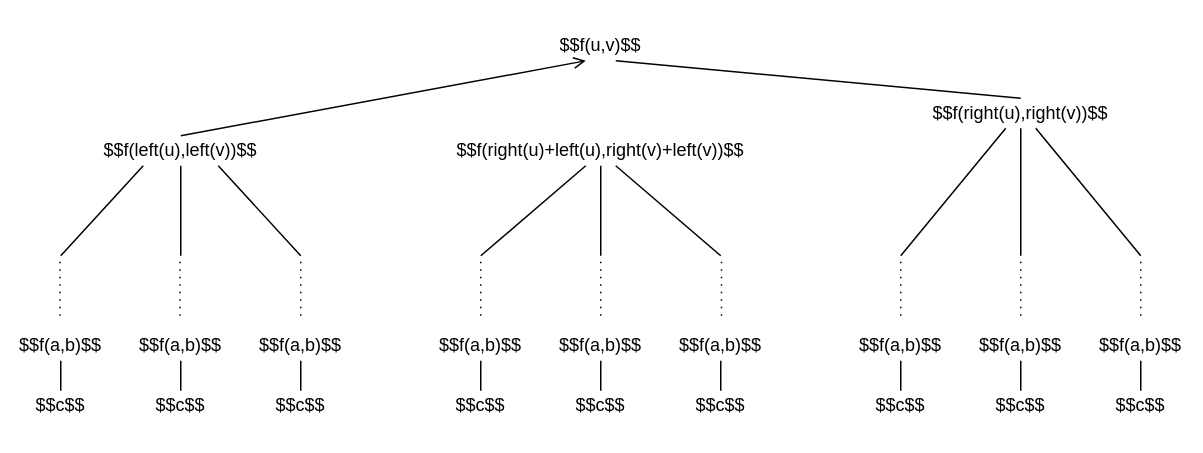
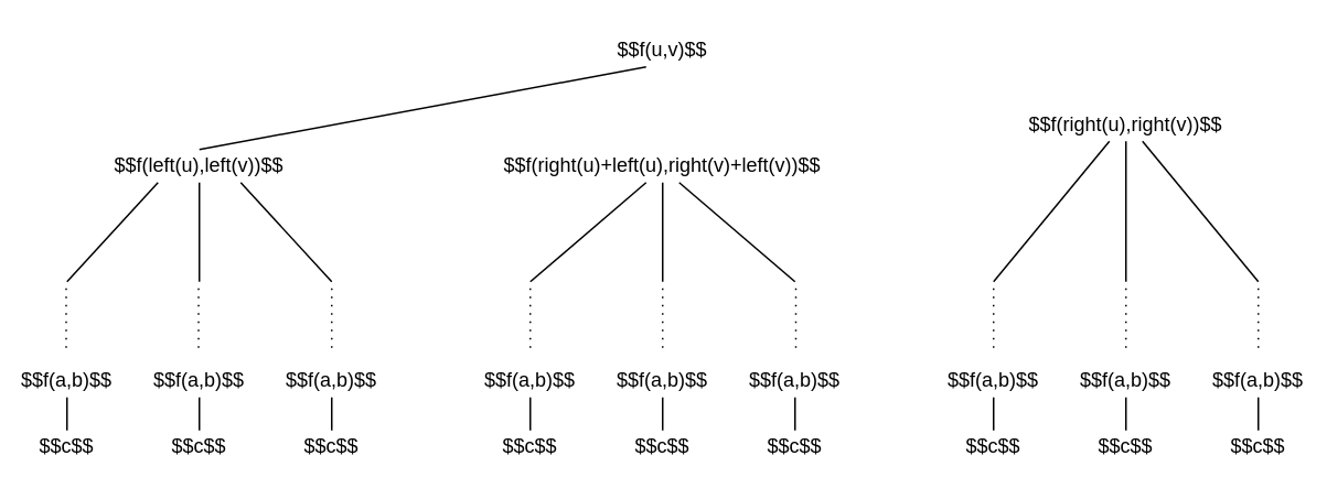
- <mxCell id="4" value="" style="endArrow=open;html=1;exitX=0.5;exitY=0;exitDx=0;exitDy=0;entryX=0.25;entryY=1;entryDx=0;entryDy=0;" parent="1" source="3" target="2" edge="1"><mxGeometry width="50" height="50" relative="1" as="geometry"><mxPoint x="260" y="320" as="sourcePoint" /><mxPoint x="250" y="140" as="targetPoint" /></mxGeometry></mxCell>
+ <mxCell id="4" value="" style="endArrow=none;html=1;exitX=0.5;exitY=0;exitDx=0;exitDy=0;entryX=0.25;entryY=1;entryDx=0;entryDy=0;" parent="1" source="3" target="2" edge="1"><mxGeometry width="50" height="50" relative="1" as="geometry"><mxPoint x="260" y="320" as="sourcePoint" /><mxPoint x="250" y="140" as="targetPoint" /></mxGeometry></mxCell>
- <mxCell id="6" value="" style="endArrow=none;html=1;entryX=0.75;entryY=1;entryDx=0;entryDy=0;exitX=0.5;exitY=0;exitDx=0;exitDy=0;" parent="1" source="5" target="2" edge="1"><mxGeometry width="50" height="50" relative="1" as="geometry"><mxPoint x="260" y="320" as="sourcePoint" /><mxPoint x="310" y="270" as="targetPoint" /></mxGeometry></mxCell>
